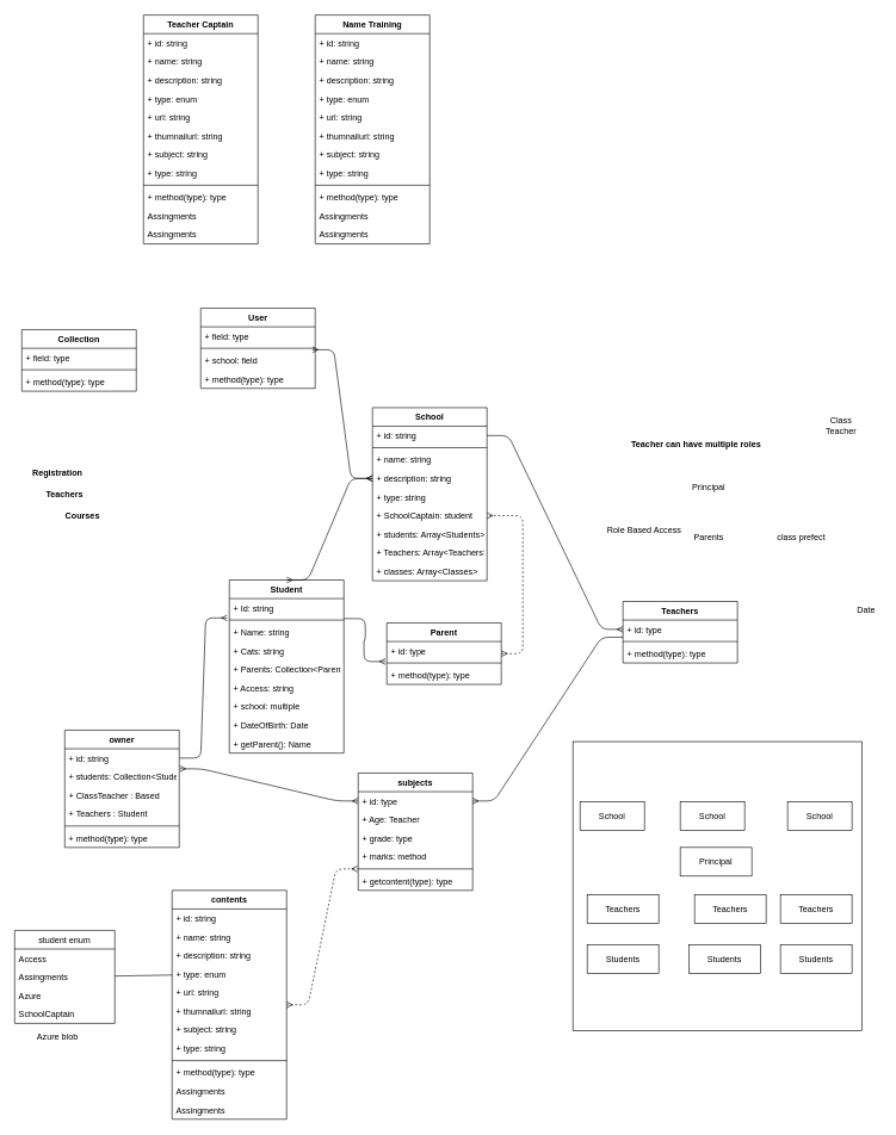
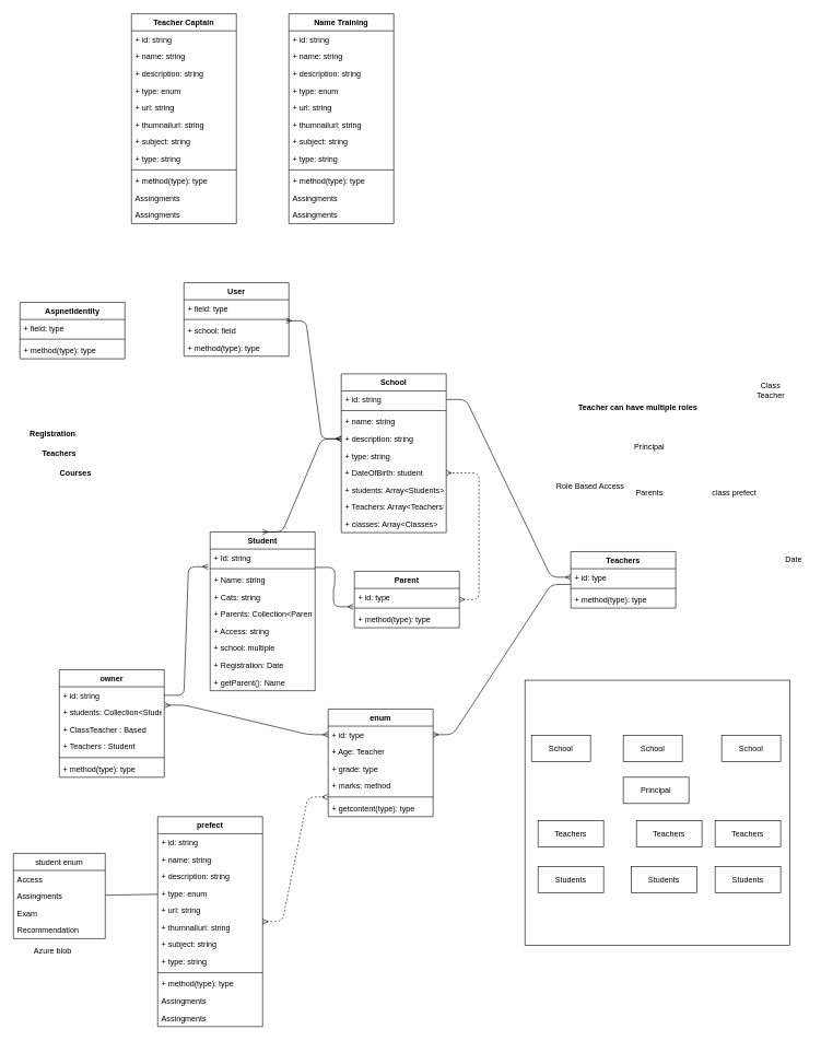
- <mxCell id="17" value="Collection" style="swimlane;fontStyle=1;align=center;verticalAlign=top;childLayout=stackLayout;horizontal=1;startSize=26;horizontalStack=0;resizeParent=1;resizeParentMax=0;resizeLast=0;collapsible=1;marginBottom=0;" parent="1" vertex="1"><mxGeometry x="30" y="460" width="160" height="86" as="geometry" /></mxCell>
+ <mxCell id="17" value="AspnetIdentity" style="swimlane;fontStyle=1;align=center;verticalAlign=top;childLayout=stackLayout;horizontal=1;startSize=26;horizontalStack=0;resizeParent=1;resizeParentMax=0;resizeLast=0;collapsible=1;marginBottom=0;" parent="1" vertex="1"><mxGeometry x="30" y="460" width="160" height="86" as="geometry" /></mxCell>
- <mxCell id="68" value="+ SchoolCaptain: student" style="text;strokeColor=none;fillColor=none;align=left;verticalAlign=top;spacingLeft=4;spacingRight=4;overflow=hidden;rotatable=0;points=[[0,0.5],[1,0.5]];portConstraint=eastwest;" parent="62" vertex="1"><mxGeometry y="138" width="160" height="26" as="geometry" /></mxCell>
+ <mxCell id="68" value="+ DateOfBirth: student" style="text;strokeColor=none;fillColor=none;align=left;verticalAlign=top;spacingLeft=4;spacingRight=4;overflow=hidden;rotatable=0;points=[[0,0.5],[1,0.5]];portConstraint=eastwest;" parent="62" vertex="1"><mxGeometry y="138" width="160" height="26" as="geometry" /></mxCell>
- <mxCell id="15" value="+ DateOfBirth: Date" style="text;strokeColor=none;fillColor=none;align=left;verticalAlign=top;spacingLeft=4;spacingRight=4;overflow=hidden;rotatable=0;points=[[0,0.5],[1,0.5]];portConstraint=eastwest;" parent="7" vertex="1"><mxGeometry y="190" width="160" height="26" as="geometry" /></mxCell>
+ <mxCell id="15" value="+ Registration: Date" style="text;strokeColor=none;fillColor=none;align=left;verticalAlign=top;spacingLeft=4;spacingRight=4;overflow=hidden;rotatable=0;points=[[0,0.5],[1,0.5]];portConstraint=eastwest;" parent="7" vertex="1"><mxGeometry y="190" width="160" height="26" as="geometry" /></mxCell>
- <mxCell id="25" value="subjects" style="swimlane;fontStyle=1;align=center;verticalAlign=top;childLayout=stackLayout;horizontal=1;startSize=26;horizontalStack=0;resizeParent=1;resizeParentMax=0;resizeLast=0;collapsible=1;marginBottom=0;" parent="1" vertex="1"><mxGeometry x="500" y="1080" width="160" height="164" as="geometry" /></mxCell>
+ <mxCell id="25" value="enum" style="swimlane;fontStyle=1;align=center;verticalAlign=top;childLayout=stackLayout;horizontal=1;startSize=26;horizontalStack=0;resizeParent=1;resizeParentMax=0;resizeLast=0;collapsible=1;marginBottom=0;" parent="1" vertex="1"><mxGeometry x="500" y="1080" width="160" height="164" as="geometry" /></mxCell>
- <mxCell id="40" value="contents" style="swimlane;fontStyle=1;align=center;verticalAlign=top;childLayout=stackLayout;horizontal=1;startSize=26;horizontalStack=0;resizeParent=1;resizeParentMax=0;resizeLast=0;collapsible=1;marginBottom=0;" parent="1" vertex="1"><mxGeometry x="240" y="1244" width="160" height="320" as="geometry" /></mxCell>
+ <mxCell id="40" value="prefect" style="swimlane;fontStyle=1;align=center;verticalAlign=top;childLayout=stackLayout;horizontal=1;startSize=26;horizontalStack=0;resizeParent=1;resizeParentMax=0;resizeLast=0;collapsible=1;marginBottom=0;" parent="1" vertex="1"><mxGeometry x="240" y="1244" width="160" height="320" as="geometry" /></mxCell>
- <mxCell id="82" value="Azure&#10;" style="text;strokeColor=none;fillColor=none;align=left;verticalAlign=top;spacingLeft=4;spacingRight=4;overflow=hidden;rotatable=0;points=[[0,0.5],[1,0.5]];portConstraint=eastwest;" parent="79" vertex="1"><mxGeometry y="78" width="140" height="26" as="geometry" /></mxCell>
+ <mxCell id="82" value="Exam&#10;" style="text;strokeColor=none;fillColor=none;align=left;verticalAlign=top;spacingLeft=4;spacingRight=4;overflow=hidden;rotatable=0;points=[[0,0.5],[1,0.5]];portConstraint=eastwest;" parent="79" vertex="1"><mxGeometry y="78" width="140" height="26" as="geometry" /></mxCell>
- <mxCell id="83" value="SchoolCaptain" style="text;strokeColor=none;fillColor=none;align=left;verticalAlign=top;spacingLeft=4;spacingRight=4;overflow=hidden;rotatable=0;points=[[0,0.5],[1,0.5]];portConstraint=eastwest;" parent="79" vertex="1"><mxGeometry y="104" width="140" height="26" as="geometry" /></mxCell>
+ <mxCell id="83" value="Recommendation" style="text;strokeColor=none;fillColor=none;align=left;verticalAlign=top;spacingLeft=4;spacingRight=4;overflow=hidden;rotatable=0;points=[[0,0.5],[1,0.5]];portConstraint=eastwest;" parent="79" vertex="1"><mxGeometry y="104" width="140" height="26" as="geometry" /></mxCell>
